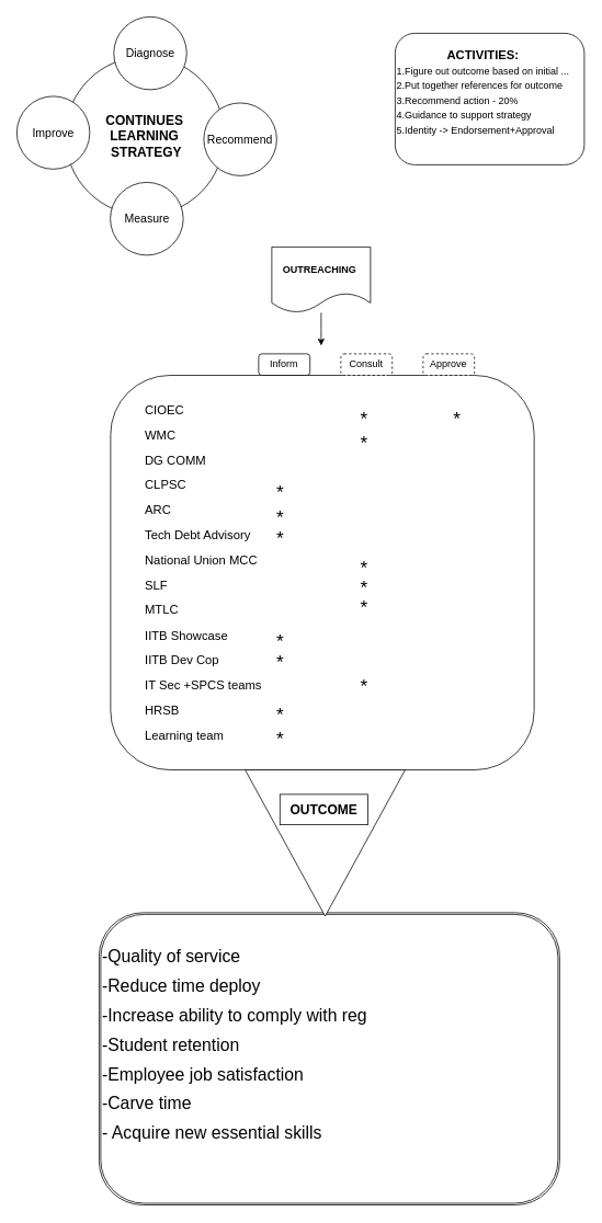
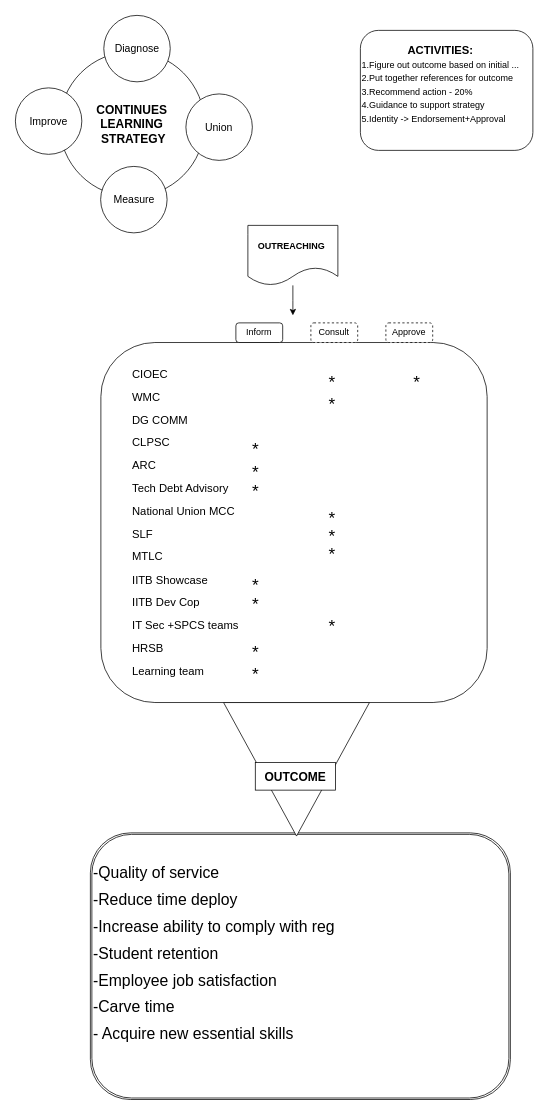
- <mxCell id="5" value="&lt;font style=&quot;font-size: 14px&quot;&gt;Recommend&lt;/font&gt;" style="ellipse;whiteSpace=wrap;html=1;aspect=fixed;" vertex="1" parent="2"><mxGeometry x="227.368" y="104.722" width="88.611" height="88.611" as="geometry" /></mxCell>
+ <mxCell id="5" value="&lt;font style=&quot;font-size: 14px&quot;&gt;Union&lt;/font&gt;" style="ellipse;whiteSpace=wrap;html=1;aspect=fixed;" vertex="1" parent="2"><mxGeometry x="227.368" y="104.722" width="88.611" height="88.611" as="geometry" /></mxCell>
- <mxCell id="34" value="&lt;b&gt;&lt;font style=&quot;font-size: 16px&quot;&gt;OUTCOME&lt;/font&gt;&lt;/b&gt;" style="rounded=0;whiteSpace=wrap;html=1;" vertex="1" parent="32"><mxGeometry x="34.02" y="38.01" width="106.99" height="36.99" as="geometry" /></mxCell>
+ <mxCell id="34" value="&lt;b&gt;&lt;font style=&quot;font-size: 16px&quot;&gt;OUTCOME&lt;/font&gt;&lt;/b&gt;" style="rounded=0;whiteSpace=wrap;html=1;" vertex="1" parent="32"><mxGeometry x="34.02" y="88.01" width="106.99" height="36.99" as="geometry" /></mxCell>
